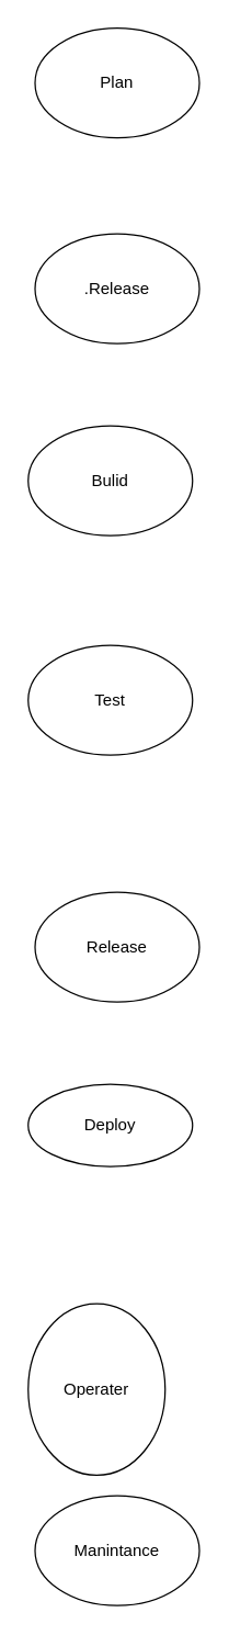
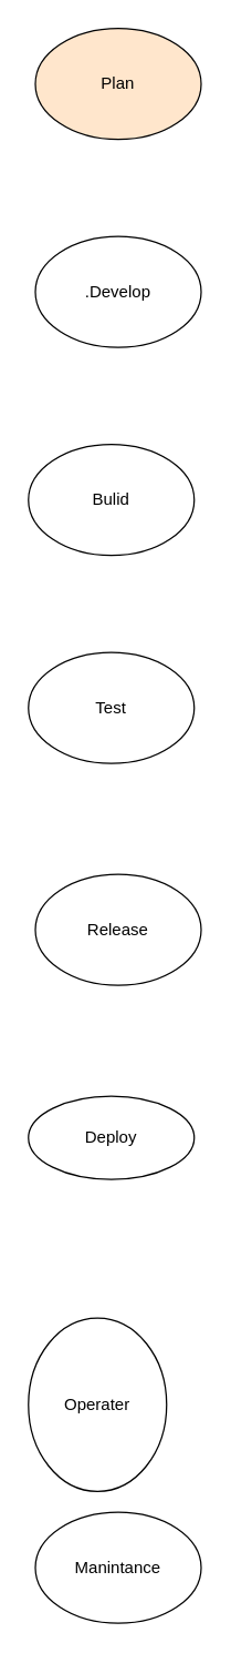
- <mxCell id="2" value="Plan" style="ellipse;whiteSpace=wrap;html=1;" vertex="1" parent="1"><mxGeometry x="25" y="20" width="120" height="80" as="geometry" /></mxCell>
+ <mxCell id="2" value="Plan" style="ellipse;whiteSpace=wrap;html=1;fillColor=#ffe6cc;" vertex="1" parent="1"><mxGeometry x="25" y="20" width="120" height="80" as="geometry" /></mxCell>
- <mxCell id="3" value=".Release" style="ellipse;whiteSpace=wrap;html=1;" vertex="1" parent="1"><mxGeometry x="25" y="170" width="120" height="80" as="geometry" /></mxCell>
+ <mxCell id="3" value=".Develop" style="ellipse;whiteSpace=wrap;html=1;" vertex="1" parent="1"><mxGeometry x="25" y="170" width="120" height="80" as="geometry" /></mxCell>
- <mxCell id="4" value="Bulid" style="ellipse;whiteSpace=wrap;html=1;" vertex="1" parent="1"><mxGeometry x="20" y="310" width="120" height="80" as="geometry" /></mxCell>
+ <mxCell id="4" value="Bulid" style="ellipse;whiteSpace=wrap;html=1;" vertex="1" parent="1"><mxGeometry x="20" y="320" width="120" height="80" as="geometry" /></mxCell>
- <mxCell id="6" value="Release" style="ellipse;whiteSpace=wrap;html=1;" vertex="1" parent="1"><mxGeometry x="25" y="650" width="120" height="80" as="geometry" /></mxCell>
+ <mxCell id="6" value="Release" style="ellipse;whiteSpace=wrap;html=1;" vertex="1" parent="1"><mxGeometry x="25" y="630" width="120" height="80" as="geometry" /></mxCell>
